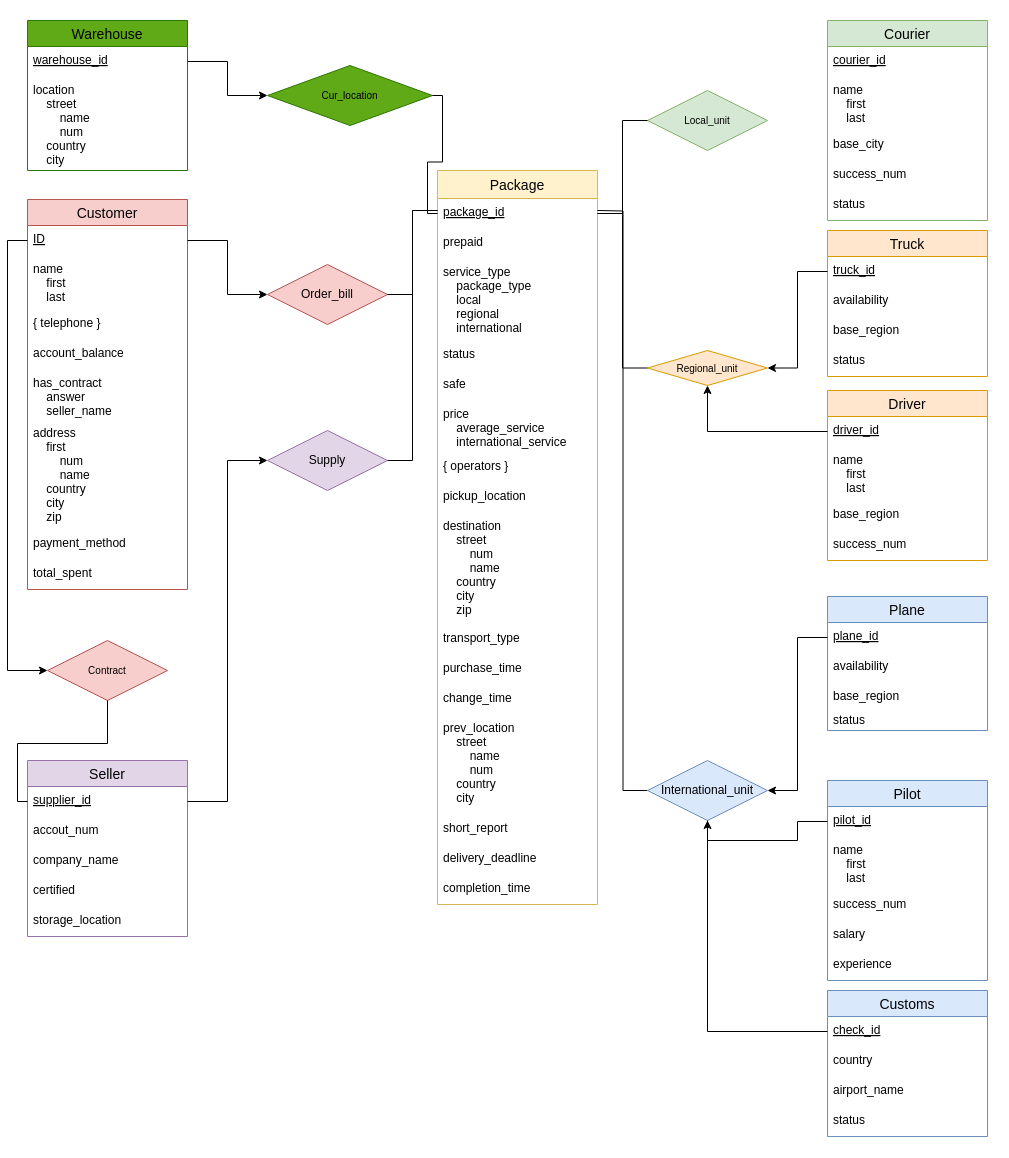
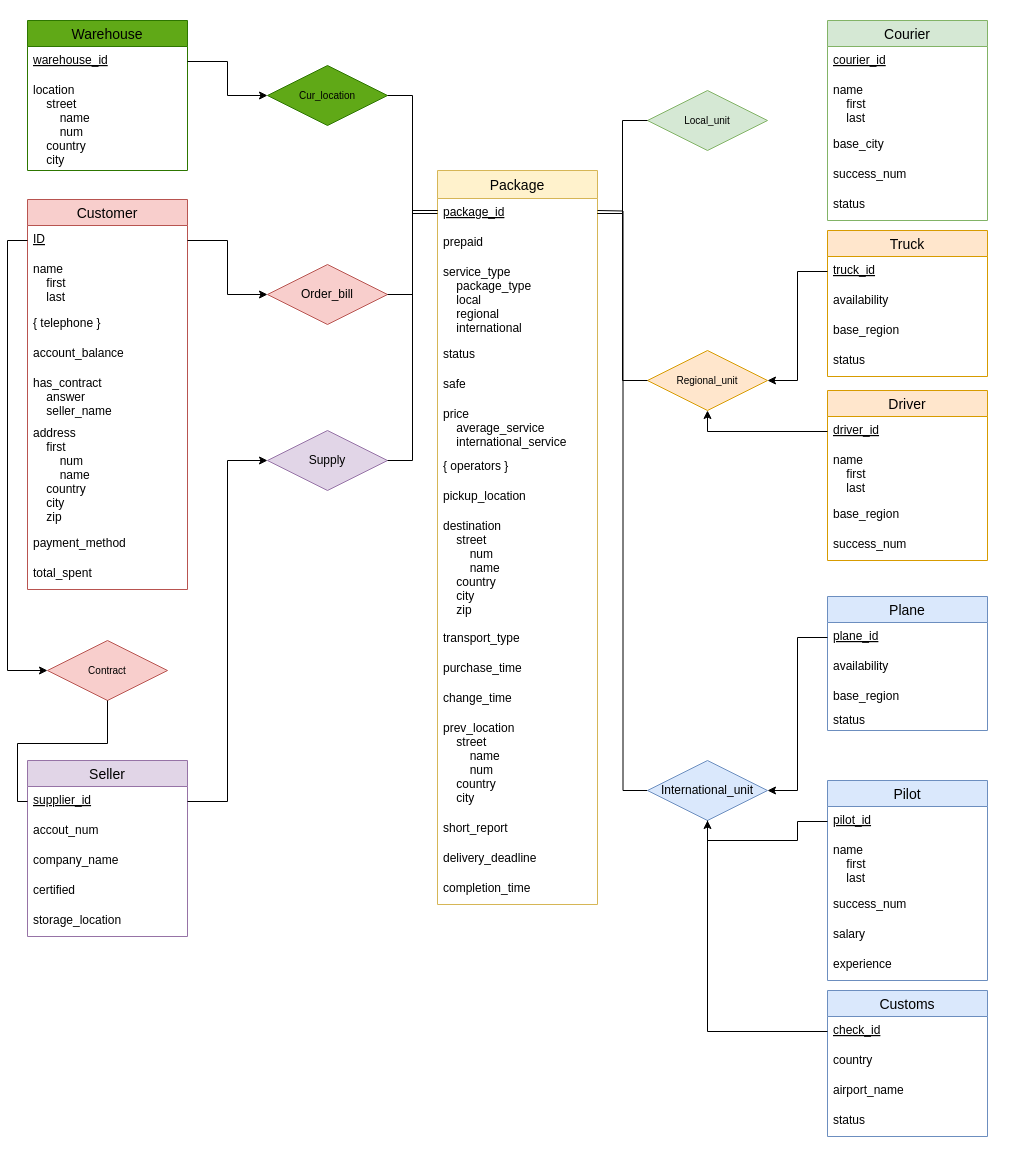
- <mxCell id="86" value="&lt;font color=&quot;#000000&quot;&gt;Cur_location&lt;/font&gt;" style="shape=rhombus;perimeter=rhombusPerimeter;whiteSpace=wrap;html=1;align=center;fontSize=10;fillColor=#60a917;fontColor=#ffffff;strokeColor=#2D7600;" vertex="1" parent="1"><mxGeometry x="260" y="65" width="165" height="60" as="geometry" /></mxCell>
+ <mxCell id="86" value="&lt;font color=&quot;#000000&quot;&gt;Cur_location&lt;/font&gt;" style="shape=rhombus;perimeter=rhombusPerimeter;whiteSpace=wrap;html=1;align=center;fontSize=10;fillColor=#60a917;fontColor=#ffffff;strokeColor=#2D7600;" vertex="1" parent="1"><mxGeometry x="260" y="65" width="120" height="60" as="geometry" /></mxCell>
- <mxCell id="72" value="Regional_unit" style="shape=rhombus;perimeter=rhombusPerimeter;whiteSpace=wrap;html=1;align=center;fontSize=10;fillColor=#ffe6cc;strokeColor=#d79b00;" vertex="1" parent="1"><mxGeometry x="640" y="350" width="120" height="35" as="geometry" /></mxCell>
+ <mxCell id="72" value="Regional_unit" style="shape=rhombus;perimeter=rhombusPerimeter;whiteSpace=wrap;html=1;align=center;fontSize=10;fillColor=#ffe6cc;strokeColor=#d79b00;" vertex="1" parent="1"><mxGeometry x="640" y="350" width="120" height="60" as="geometry" /></mxCell>
